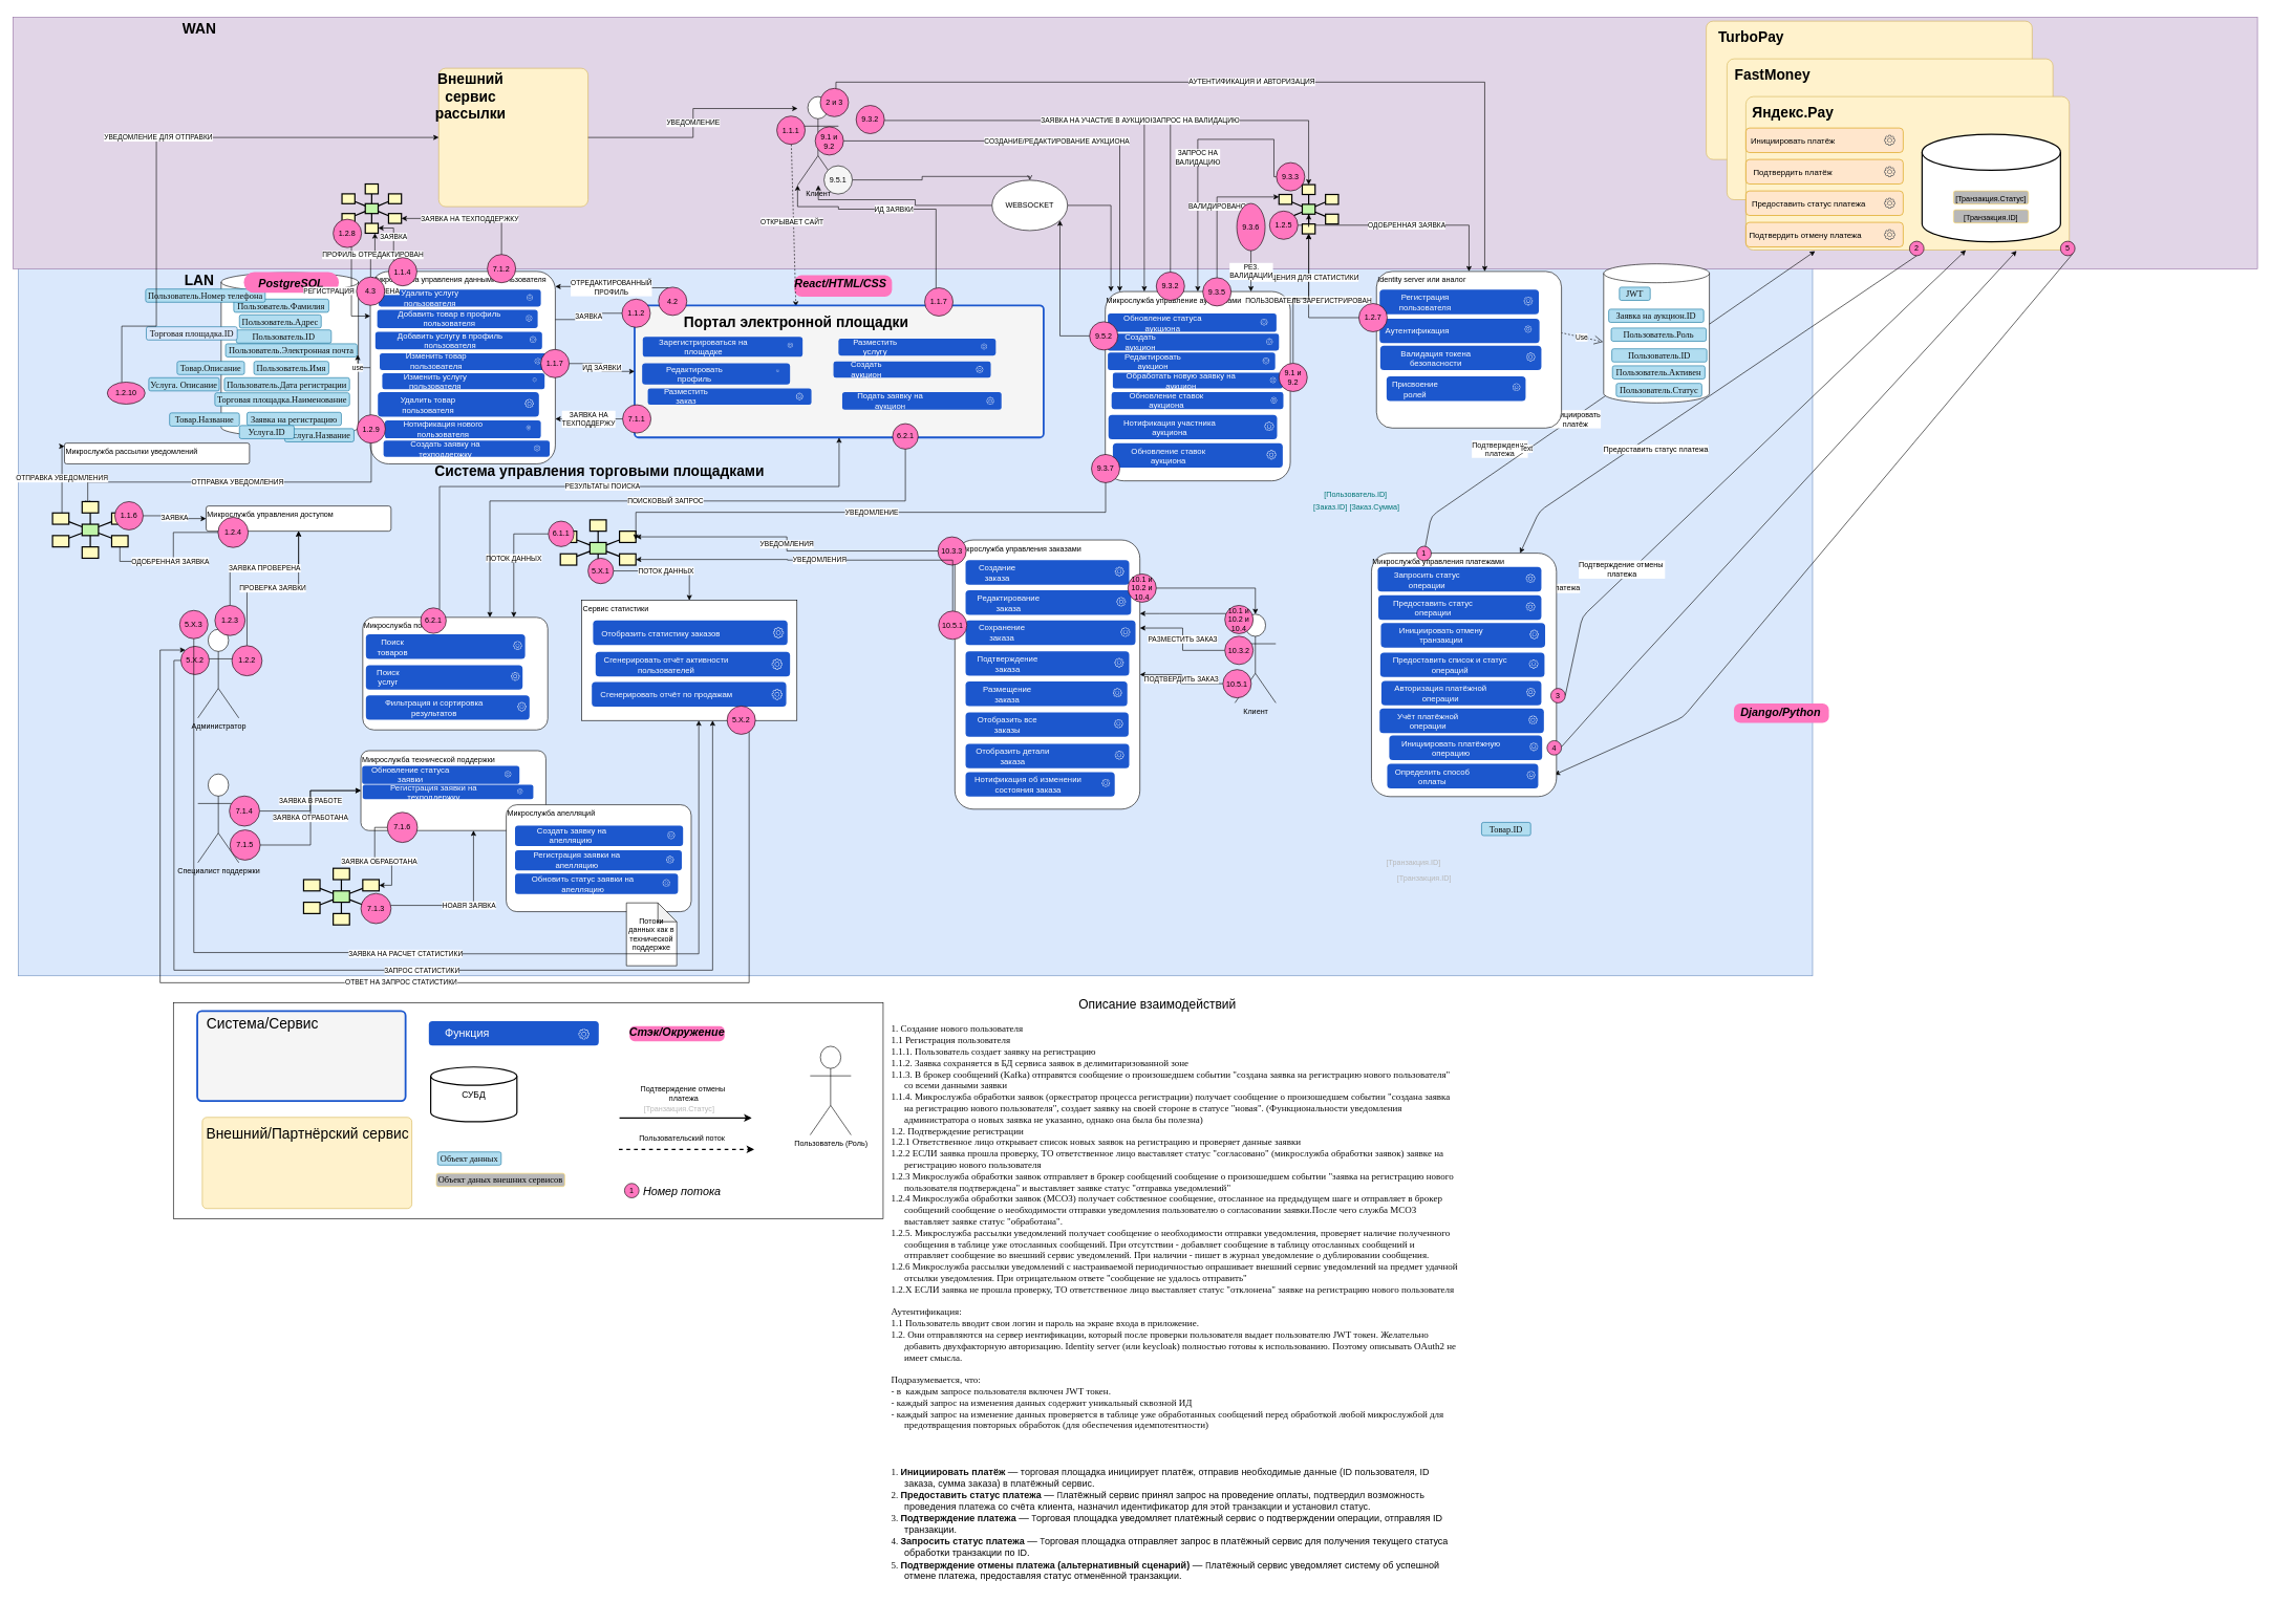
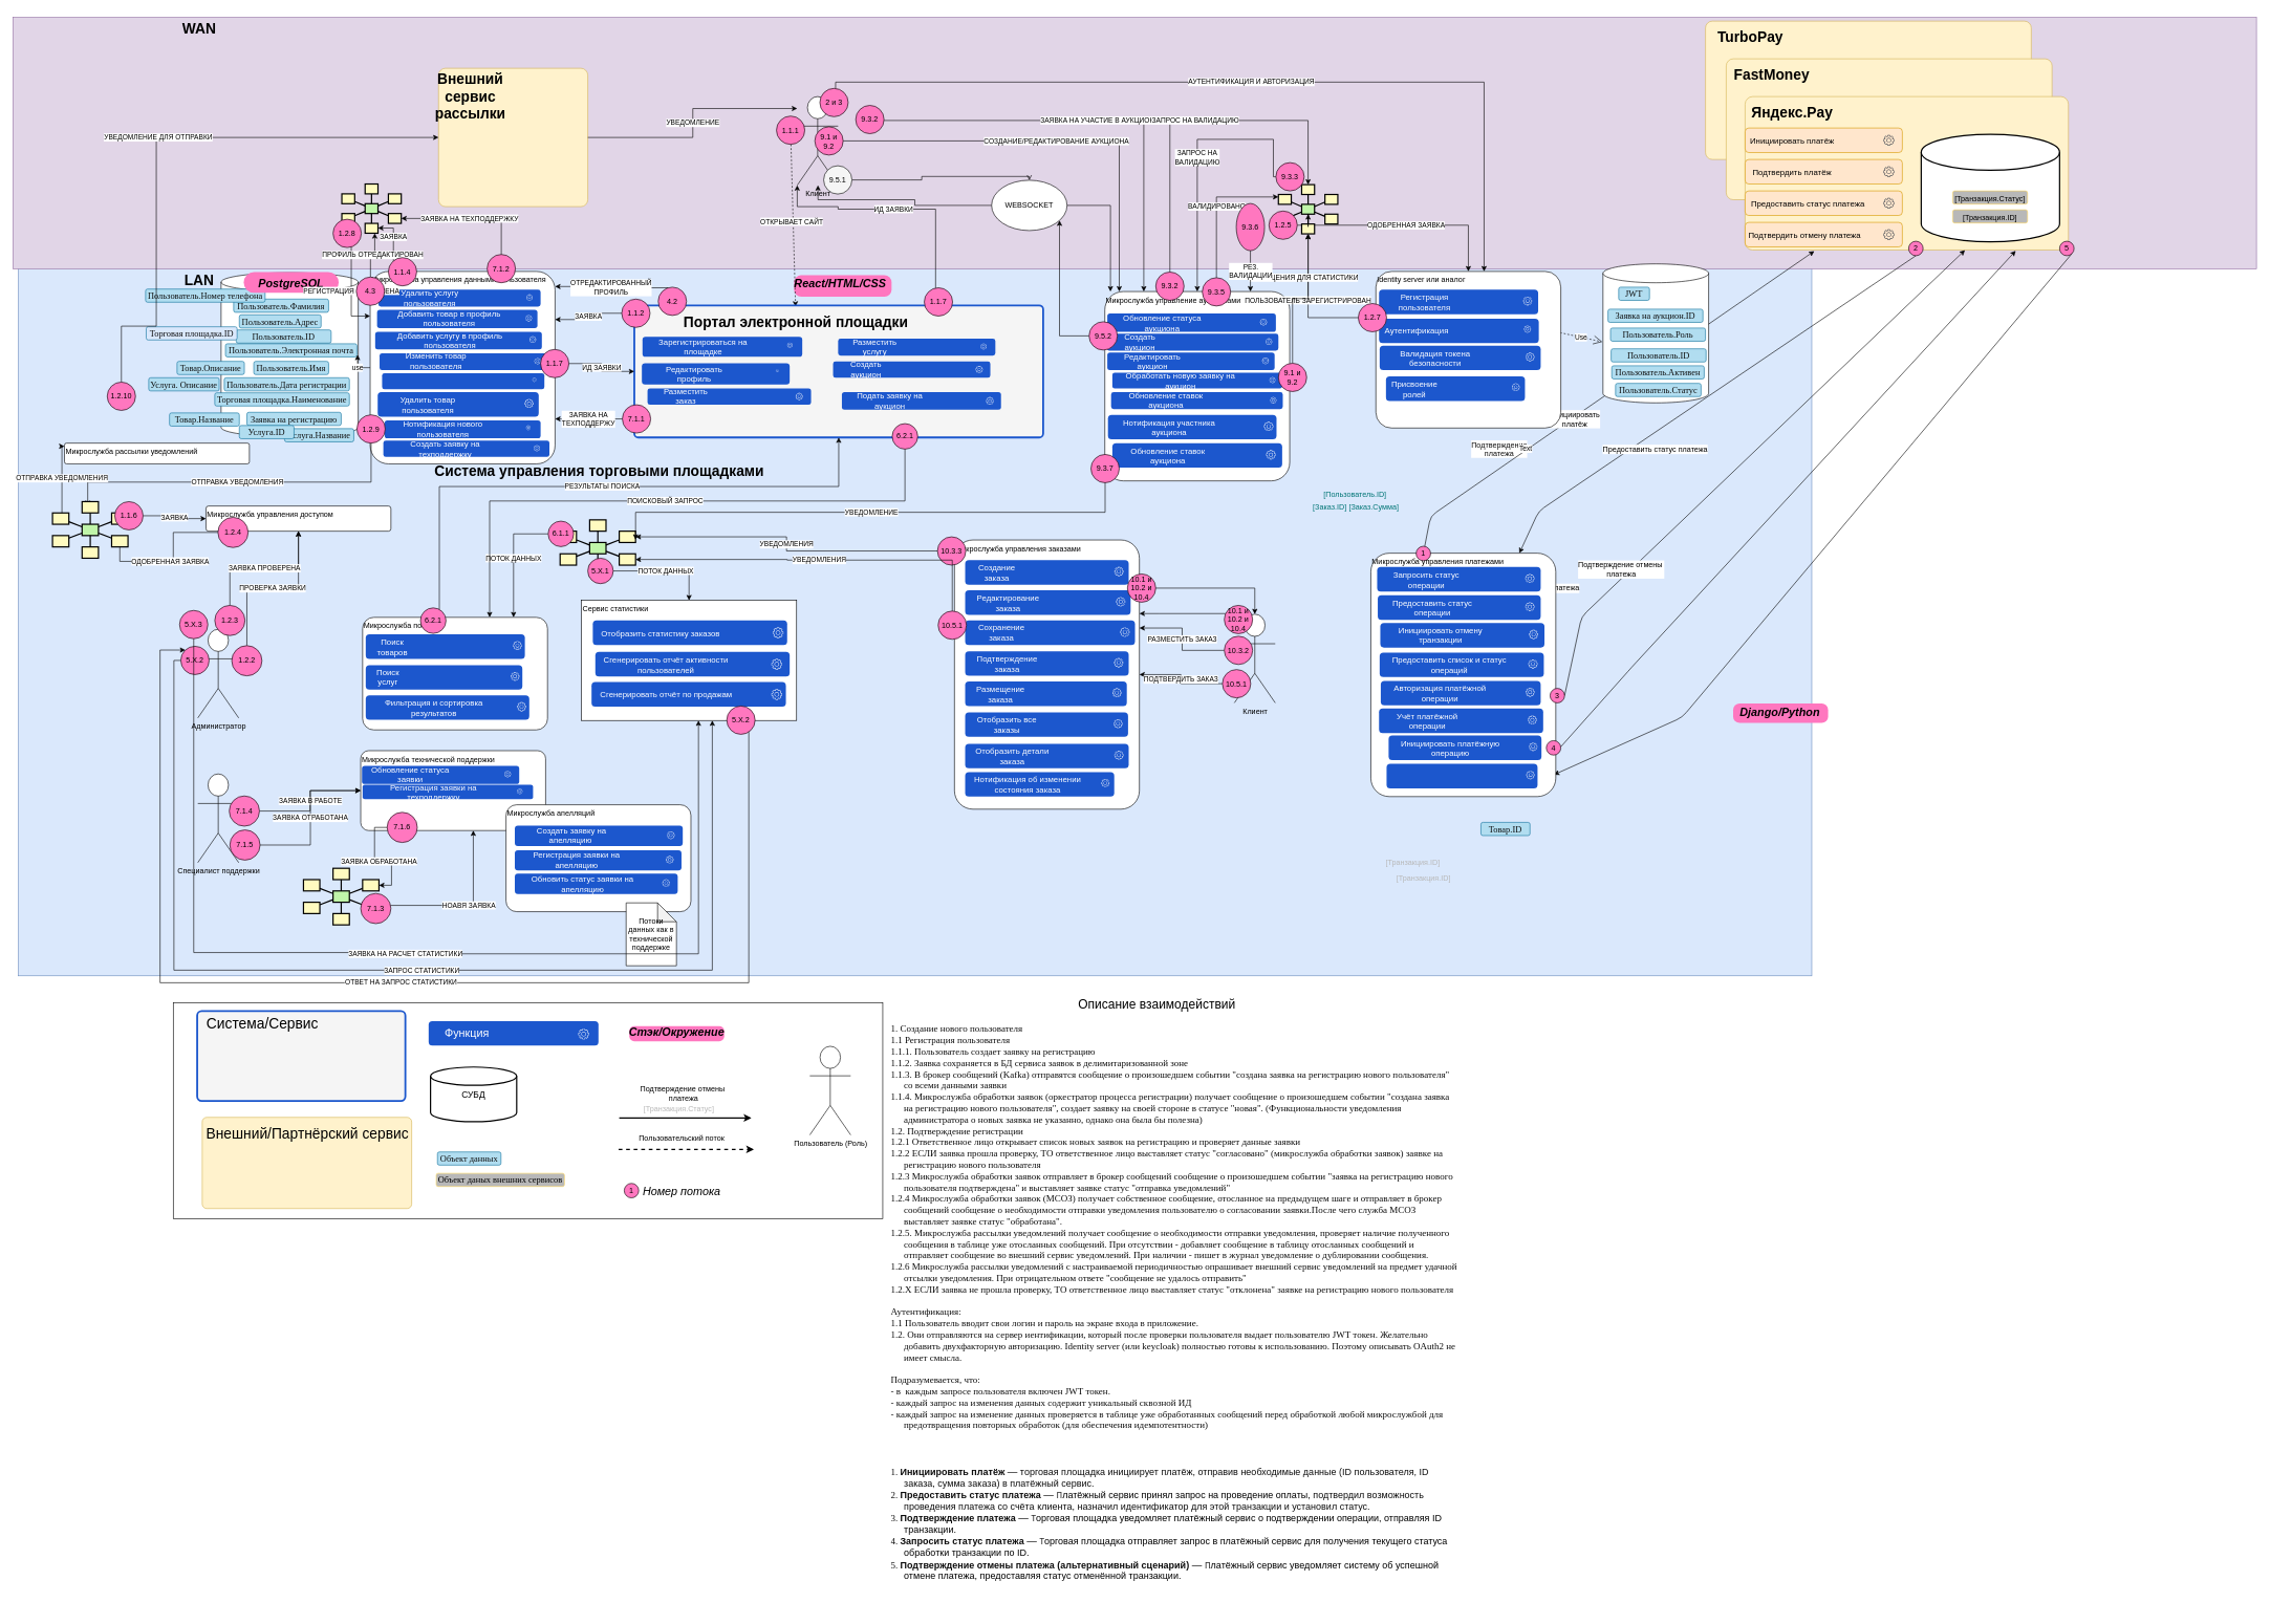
- <mxCell id="411" value="ЗАЯВКА" style="edgeStyle=orthogonalEdgeStyle;rounded=0;orthogonalLoop=1;jettySize=auto;html=1;entryX=1;entryY=0.25;entryDx=0;entryDy=0;endArrow=none;" parent="1" source="176" target="182" edge="1"><mxGeometry relative="1" as="geometry" /></mxCell>
+ <mxCell id="411" value="ЗАЯВКА" style="edgeStyle=orthogonalEdgeStyle;rounded=0;orthogonalLoop=1;jettySize=auto;html=1;entryX=1;entryY=0.25;entryDx=0;entryDy=0;" parent="1" source="176" target="182" edge="1"><mxGeometry relative="1" as="geometry" /></mxCell>
- <mxCell id="186" value="Изменить услугу пользователя" style="text;html=1;align=center;verticalAlign=middle;whiteSpace=wrap;rounded=1;fontSize=13;fontColor=#FFFFFF;strokeColor=none;" parent="183" vertex="1"><mxGeometry x="3.34" y="2.897" width="162.816" height="19.315" as="geometry" /></mxCell>
- <mxCell id="428" value="1.2.10" style="ellipse;whiteSpace=wrap;html=1;aspect=fixed;rounded=1;fillColor=#FF77BF;" parent="1" vertex="1"><mxGeometry x="170" y="607" width="60" height="35" as="geometry" /></mxCell>
+ <mxCell id="428" value="1.2.10" style="ellipse;whiteSpace=wrap;html=1;aspect=fixed;rounded=1;fillColor=#FF77BF;" parent="1" vertex="1"><mxGeometry x="170" y="607" width="45" height="45" as="geometry" /></mxCell>
- <mxCell id="287" value="Размещение заказа" style="text;html=1;align=center;verticalAlign=middle;whiteSpace=wrap;rounded=1;fontSize=13;fontColor=#FFFFFF;strokeColor=none;" parent="284" vertex="1"><mxGeometry x="12.495" y="4.5" width="108.539" height="30" as="geometry" /></mxCell>
+ <mxCell id="287" value="Размещение заказа" style="text;html=1;align=center;verticalAlign=middle;whiteSpace=wrap;rounded=1;fontSize=13;fontColor=#FFFFFF;strokeColor=none;" parent="284" vertex="1"><mxGeometry x="2.495" y="4.5" width="108.539" height="30" as="geometry" /></mxCell>
- <mxCell id="359" value="Определить способ оплаты" style="text;html=1;align=center;verticalAlign=middle;whiteSpace=wrap;rounded=1;fontSize=13;fontColor=#FFFFFF;strokeColor=none;" parent="356" vertex="1"><mxGeometry x="5.437" y="4.5" width="134.369" height="30" as="geometry" /></mxCell>
